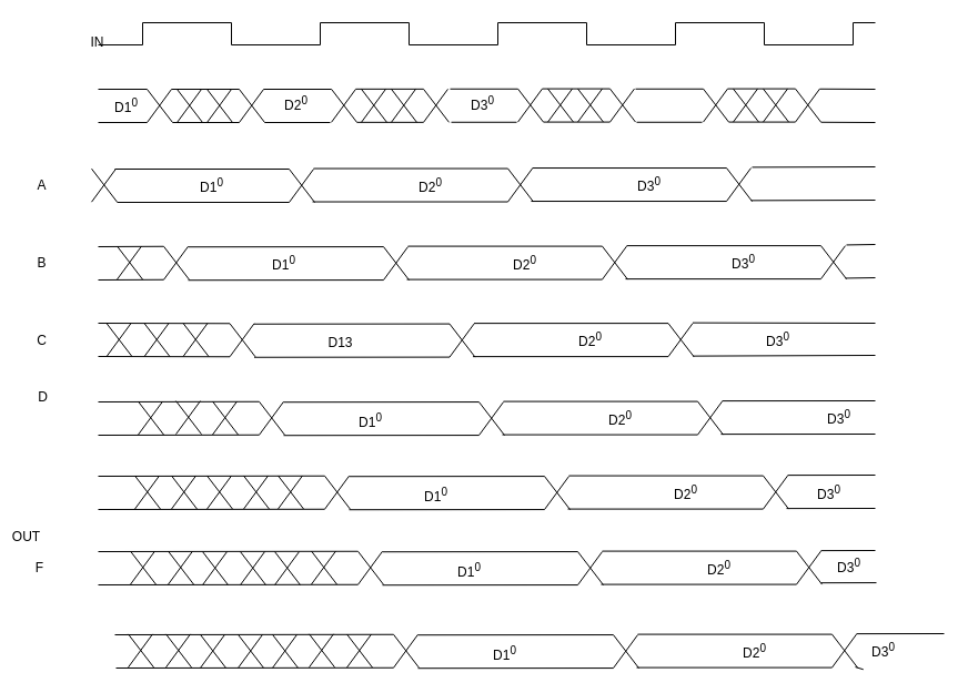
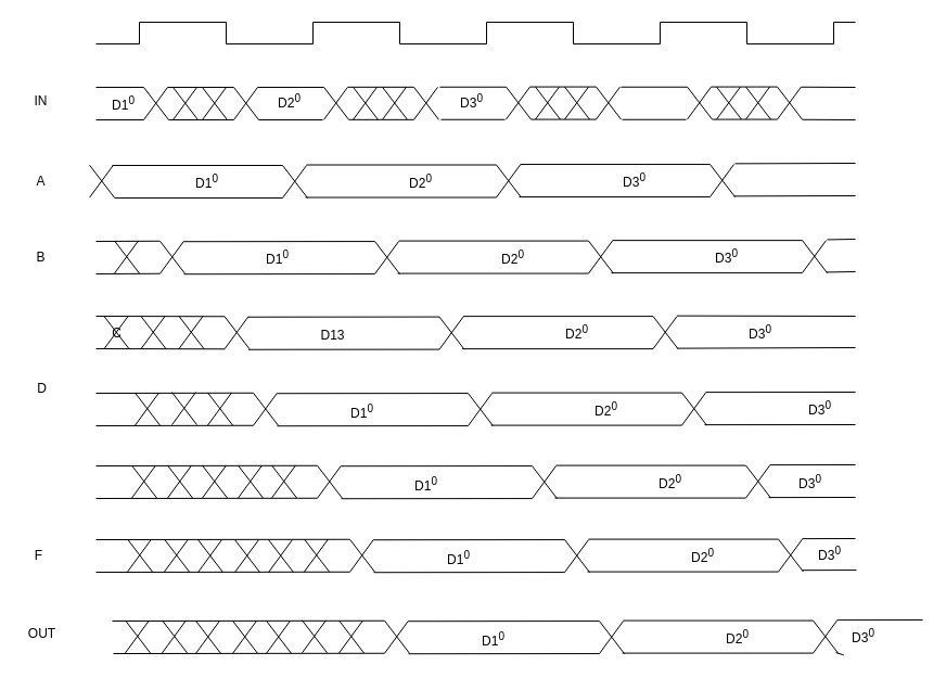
- <mxCell id="37" value="IN" style="text;html=1;resizable=0;autosize=1;align=center;verticalAlign=middle;points=[];fillColor=none;strokeColor=none;rounded=0;" parent="1" vertex="1"><mxGeometry x="76" y="29" width="22" height="18" as="geometry" /></mxCell>
+ <mxCell id="37" value="IN" style="text;html=1;resizable=0;autosize=1;align=center;verticalAlign=middle;points=[];fillColor=none;strokeColor=none;rounded=0;" parent="1" vertex="1"><mxGeometry x="26" y="84" width="22" height="18" as="geometry" /></mxCell>
- <mxCell id="138" value="C" style="text;html=1;resizable=0;autosize=1;align=center;verticalAlign=middle;points=[];fillColor=none;strokeColor=none;rounded=0;" parent="1" vertex="1"><mxGeometry x="27.5" y="297.59" width="19" height="18" as="geometry" /></mxCell>
+ <mxCell id="138" value="C" style="text;html=1;resizable=0;autosize=1;align=center;verticalAlign=middle;points=[];fillColor=none;strokeColor=none;rounded=0;" parent="1" vertex="1"><mxGeometry x="97.5" y="297.59" width="19" height="18" as="geometry" /></mxCell>
- <mxCell id="217" value="OUT" style="text;html=1;resizable=0;autosize=1;align=center;verticalAlign=middle;points=[];fillColor=none;strokeColor=none;rounded=0;" parent="1" vertex="1"><mxGeometry x="5" y="475.11" width="35" height="18" as="geometry" /></mxCell>
+ <mxCell id="217" value="OUT" style="text;html=1;resizable=0;autosize=1;align=center;verticalAlign=middle;points=[];fillColor=none;strokeColor=none;rounded=0;" parent="1" vertex="1"><mxGeometry x="20" y="575.11" width="35" height="18" as="geometry" /></mxCell>
